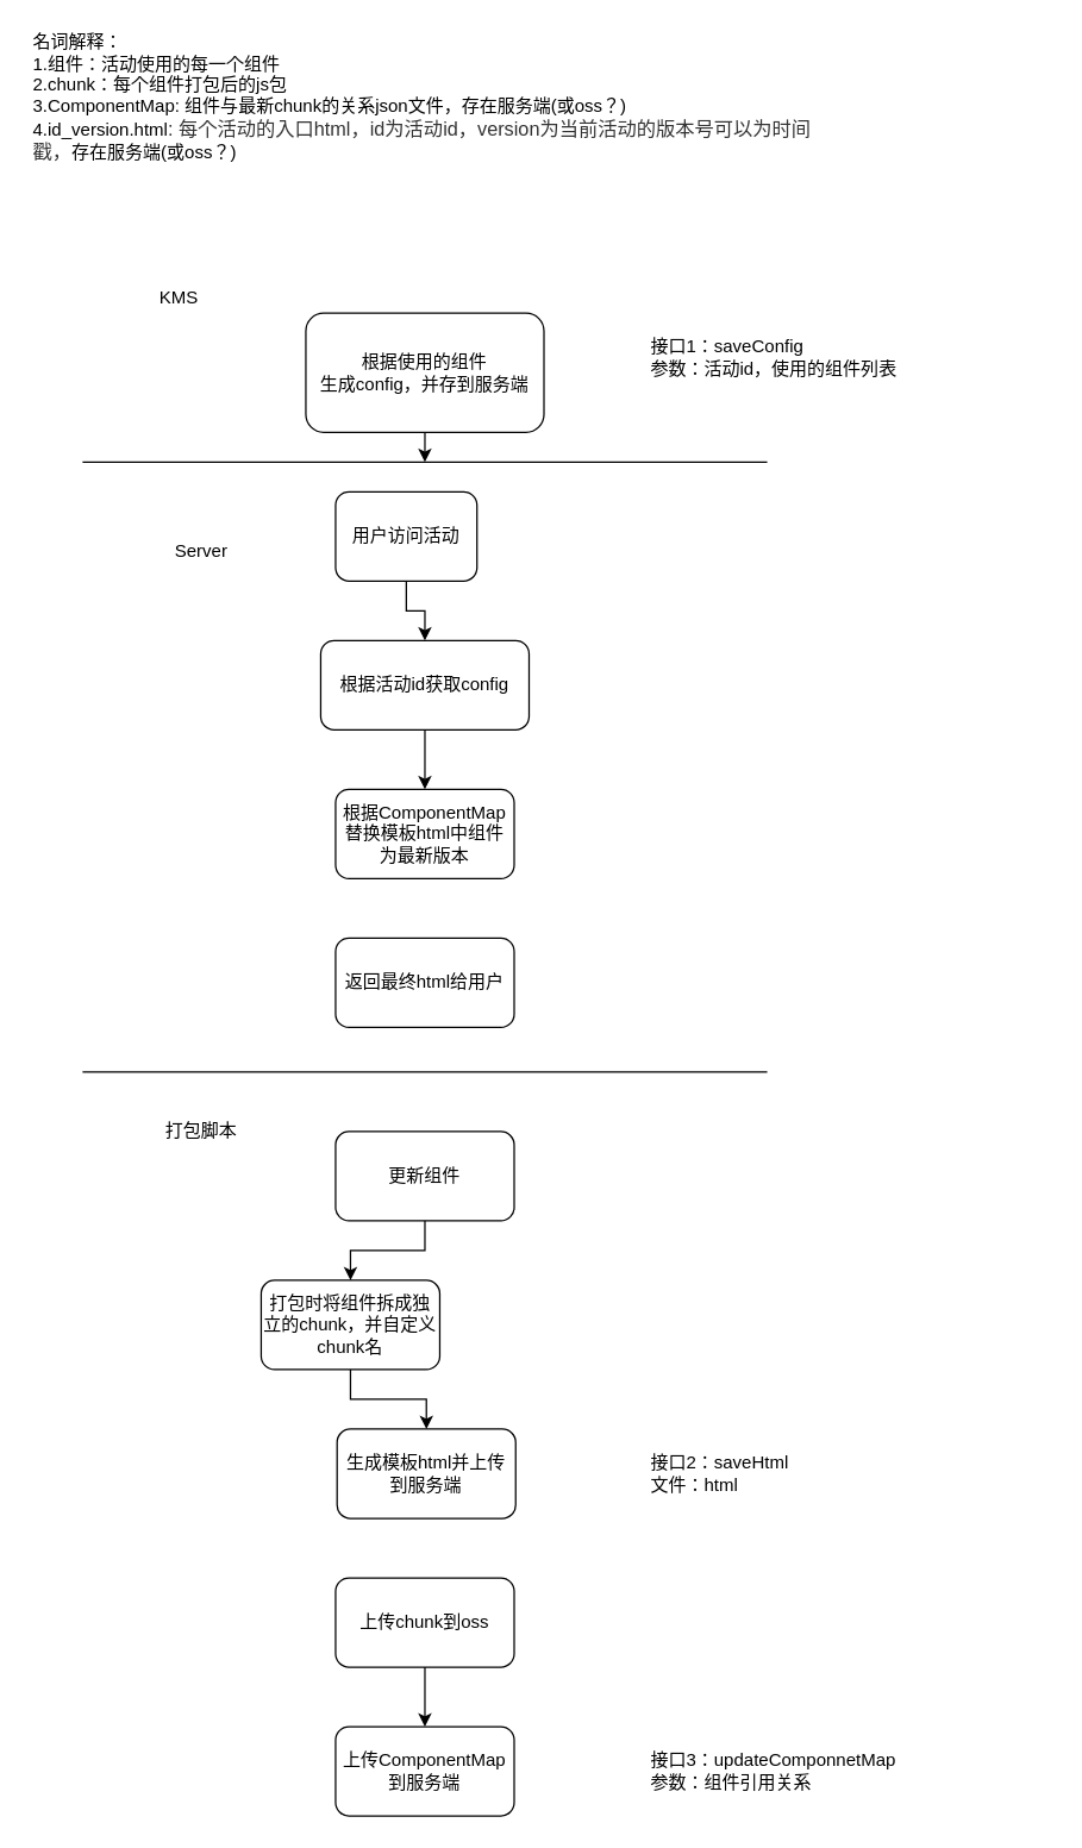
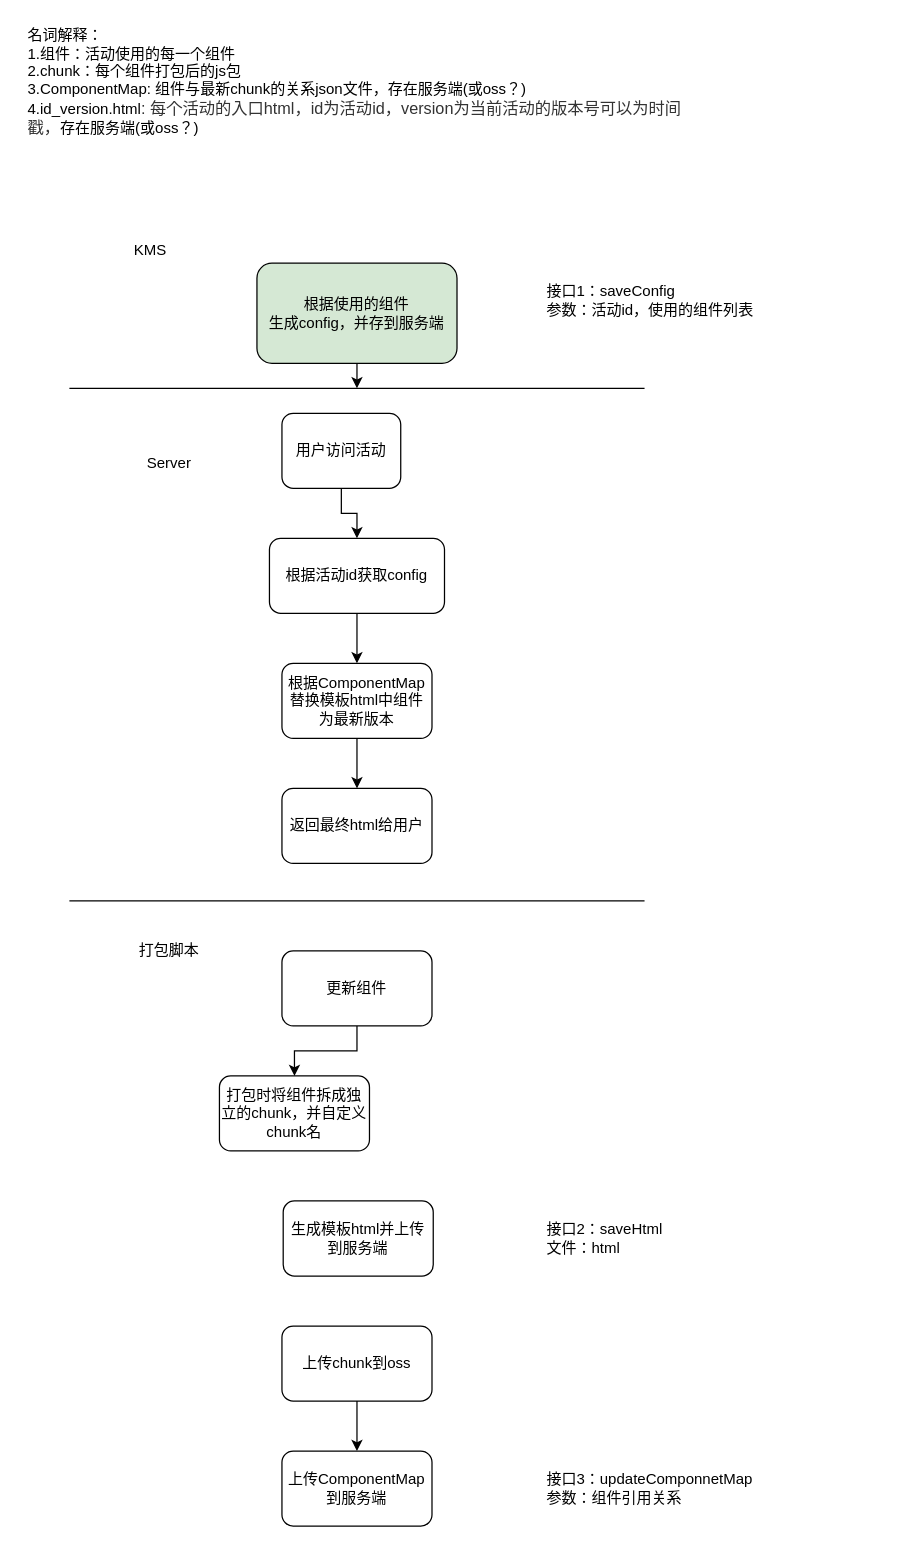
- <mxCell id="3" value="根据使用的&lt;span style=&quot;text-align: left&quot;&gt;组件&lt;/span&gt;&lt;br&gt;&lt;div style=&quot;text-align: left&quot;&gt;&lt;span&gt;生成config，&lt;/span&gt;&lt;span&gt;并存到服务端&lt;/span&gt;&lt;/div&gt;" style="rounded=1;whiteSpace=wrap;html=1;" parent="1" vertex="1"><mxGeometry x="205" y="210" width="160" height="80" as="geometry" /></mxCell>
+ <mxCell id="3" value="根据使用的&lt;span style=&quot;text-align: left&quot;&gt;组件&lt;/span&gt;&lt;br&gt;&lt;div style=&quot;text-align: left&quot;&gt;&lt;span&gt;生成config，&lt;/span&gt;&lt;span&gt;并存到服务端&lt;/span&gt;&lt;/div&gt;" style="rounded=1;whiteSpace=wrap;html=1;fillColor=#d5e8d4;" parent="1" vertex="1"><mxGeometry x="205" y="210" width="160" height="80" as="geometry" /></mxCell>
+ <mxCell id="18" value="" style="edgeStyle=orthogonalEdgeStyle;rounded=0;orthogonalLoop=1;jettySize=auto;html=1;" parent="1" source="19" target="20" edge="1"><mxGeometry relative="1" as="geometry" /></mxCell>
- <mxCell id="9" value="" style="edgeStyle=orthogonalEdgeStyle;rounded=0;orthogonalLoop=1;jettySize=auto;html=1;" edge="1" parent="1" source="10" target="25"><mxGeometry relative="1" as="geometry" /></mxCell>
